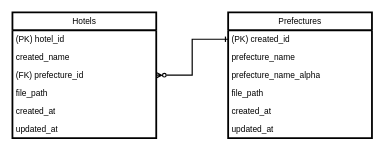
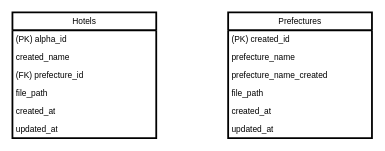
- <mxCell id="4" value="&lt;font color=&quot;#000000&quot; style=&quot;font-size: 14px;&quot;&gt;(PK) hotel_id&lt;/font&gt;" style="text;strokeColor=none;fillColor=none;align=left;verticalAlign=middle;spacingLeft=4;spacingRight=4;overflow=hidden;points=[[0,0.5],[1,0.5]];portConstraint=eastwest;rotatable=0;whiteSpace=wrap;html=1;fontSize=14;" parent="3" vertex="1"><mxGeometry y="30" width="240" height="30" as="geometry" /></mxCell>
+ <mxCell id="4" value="&lt;font color=&quot;#000000&quot; style=&quot;font-size: 14px;&quot;&gt;(PK) alpha_id&lt;/font&gt;" style="text;strokeColor=none;fillColor=none;align=left;verticalAlign=middle;spacingLeft=4;spacingRight=4;overflow=hidden;points=[[0,0.5],[1,0.5]];portConstraint=eastwest;rotatable=0;whiteSpace=wrap;html=1;fontSize=14;" parent="3" vertex="1"><mxGeometry y="30" width="240" height="30" as="geometry" /></mxCell>
- <mxCell id="17" style="edgeStyle=none;html=1;exitX=1;exitY=0.5;exitDx=0;exitDy=0;entryX=0;entryY=0.5;entryDx=0;entryDy=0;fontSize=14;fontColor=#000000;rounded=0;strokeColor=#000000;endArrow=ERone;endFill=0;strokeWidth=2;startArrow=ERzeroToMany;startFill=0;" parent="2" source="6" target="11" edge="1"><mxGeometry relative="1" as="geometry"><Array as="points"><mxPoint x="300" y="105" /><mxPoint x="300" y="45" /></Array></mxGeometry></mxCell>
- <mxCell id="13" value="&lt;font color=&quot;#000000&quot; style=&quot;font-size: 14px;&quot;&gt;prefecture_name_alpha&lt;/font&gt;" style="text;strokeColor=none;fillColor=none;align=left;verticalAlign=middle;spacingLeft=4;spacingRight=4;overflow=hidden;points=[[0,0.5],[1,0.5]];portConstraint=eastwest;rotatable=0;whiteSpace=wrap;html=1;fontSize=14;" parent="10" vertex="1"><mxGeometry y="90" width="240" height="30" as="geometry" /></mxCell>
+ <mxCell id="13" value="&lt;font color=&quot;#000000&quot; style=&quot;font-size: 14px;&quot;&gt;prefecture_name_created&lt;/font&gt;" style="text;strokeColor=none;fillColor=none;align=left;verticalAlign=middle;spacingLeft=4;spacingRight=4;overflow=hidden;points=[[0,0.5],[1,0.5]];portConstraint=eastwest;rotatable=0;whiteSpace=wrap;html=1;fontSize=14;" parent="10" vertex="1"><mxGeometry y="90" width="240" height="30" as="geometry" /></mxCell>
